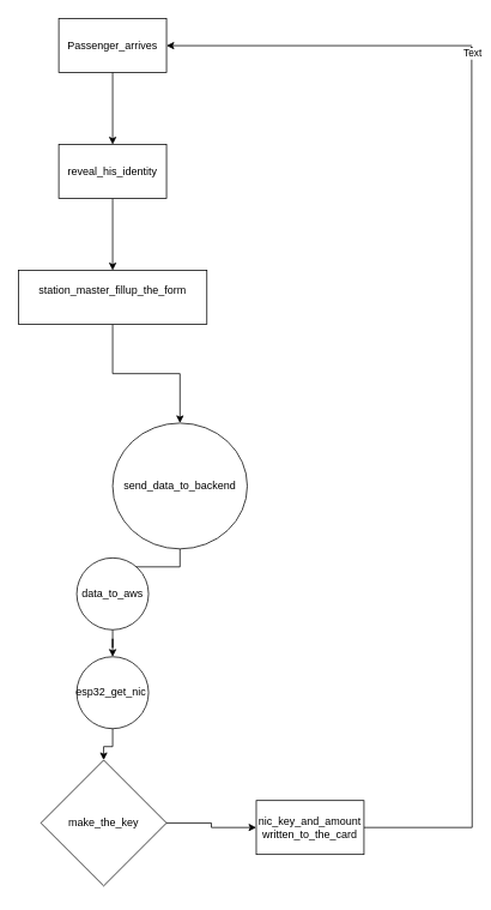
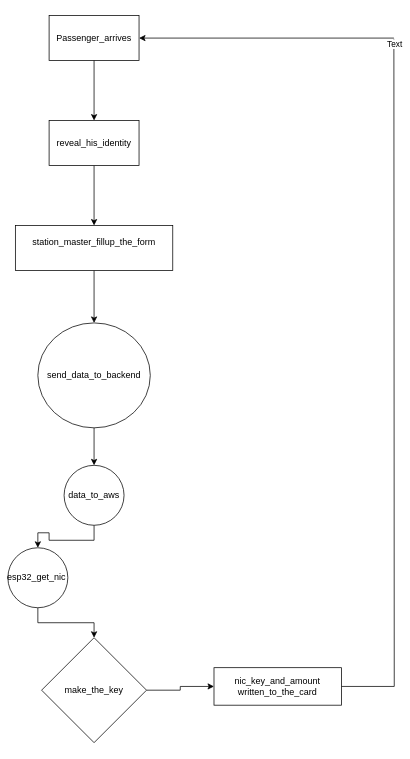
- <mxCell id="9" value="send_data_to_backend" style="ellipse;whiteSpace=wrap;html=1;rounded=0;" vertex="1" parent="1"><mxGeometry x="125" y="470" width="150" height="140" as="geometry" /></mxCell>
+ <mxCell id="9" value="send_data_to_backend" style="ellipse;whiteSpace=wrap;html=1;rounded=0;" vertex="1" parent="1"><mxGeometry x="50" y="430" width="150" height="140" as="geometry" /></mxCell>
- <mxCell id="13" value="esp32_get_nic&amp;nbsp;" style="ellipse;whiteSpace=wrap;html=1;rounded=0;" vertex="1" parent="1"><mxGeometry x="85" y="730" width="80" height="80" as="geometry" /></mxCell>
+ <mxCell id="13" value="esp32_get_nic&amp;nbsp;" style="ellipse;whiteSpace=wrap;html=1;rounded=0;" vertex="1" parent="1"><mxGeometry x="10" y="730" width="80" height="80" as="geometry" /></mxCell>
- <mxCell id="15" value="make_the_key" style="rhombus;whiteSpace=wrap;html=1;rounded=0;" vertex="1" parent="1"><mxGeometry x="45" y="845" width="140" height="140" as="geometry" /></mxCell>
+ <mxCell id="15" value="make_the_key" style="rhombus;whiteSpace=wrap;html=1;rounded=0;" vertex="1" parent="1"><mxGeometry x="55" y="850" width="140" height="140" as="geometry" /></mxCell>
- <mxCell id="18" value="nic_key_and_amount&lt;div&gt;written_to_the_card&lt;/div&gt;" style="whiteSpace=wrap;html=1;rounded=0;" vertex="1" parent="1"><mxGeometry x="285" y="890" width="120" height="60" as="geometry" /></mxCell>
+ <mxCell id="18" value="nic_key_and_amount&lt;div&gt;written_to_the_card&lt;/div&gt;" style="whiteSpace=wrap;html=1;rounded=0;" vertex="1" parent="1"><mxGeometry x="285" y="890" width="170" height="50" as="geometry" /></mxCell>
